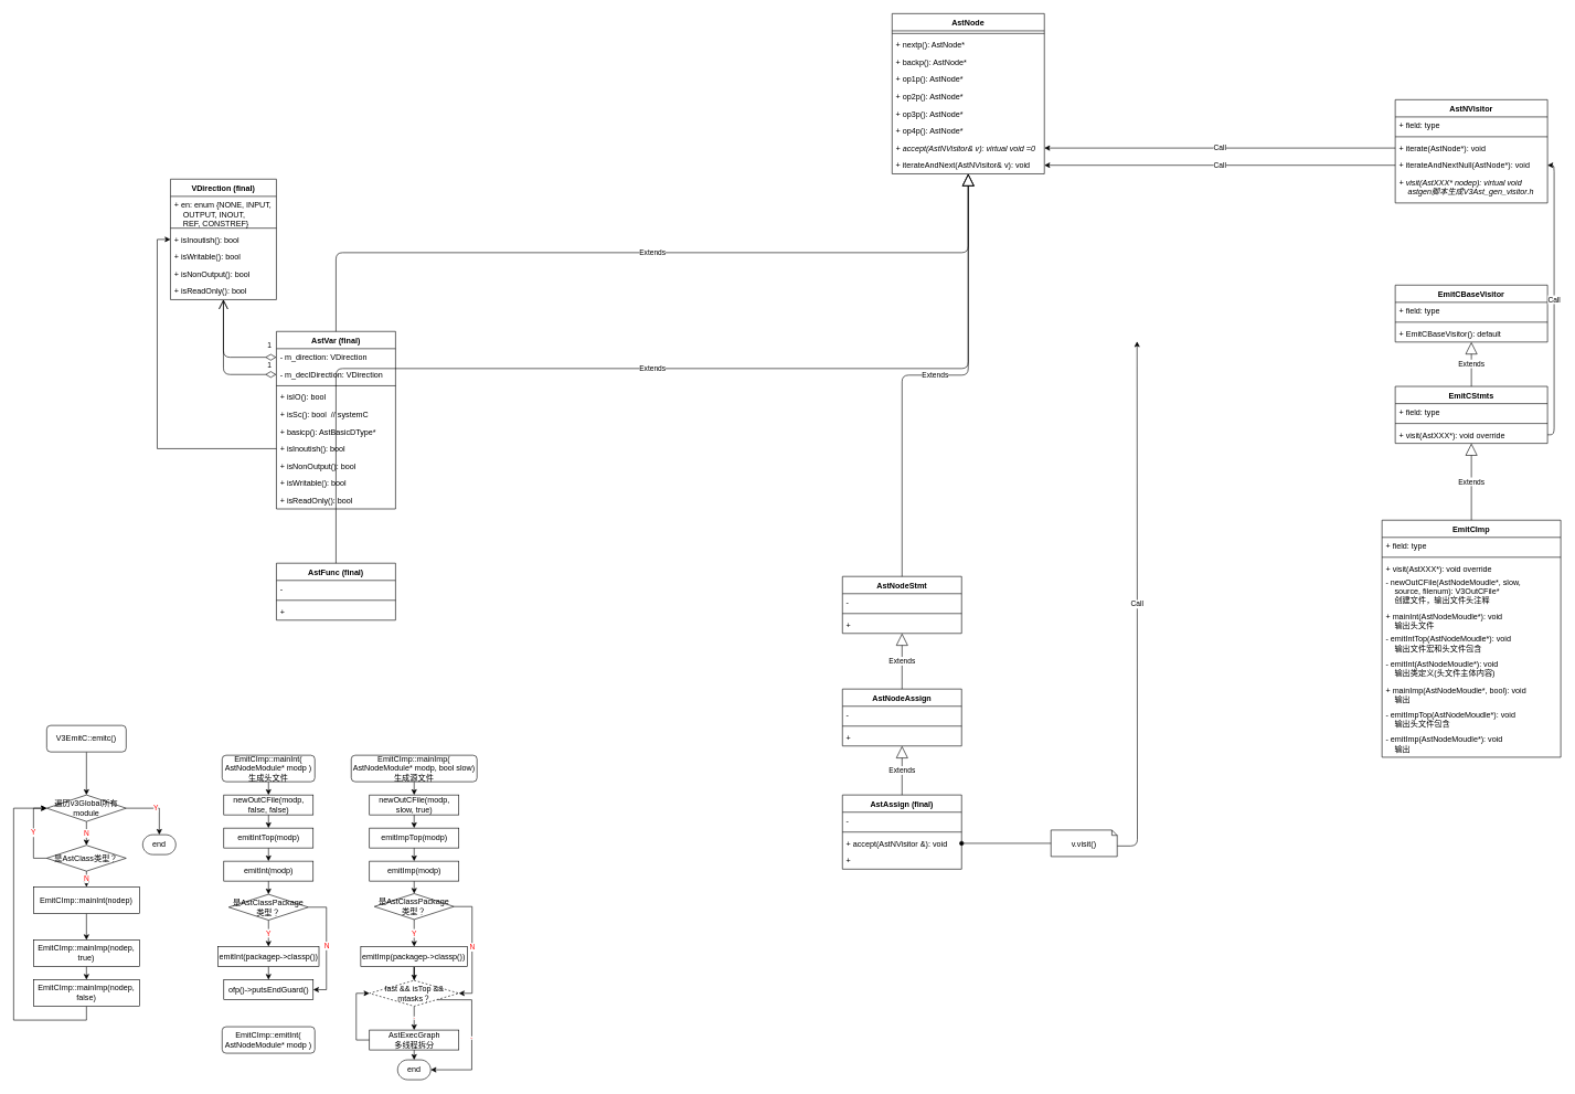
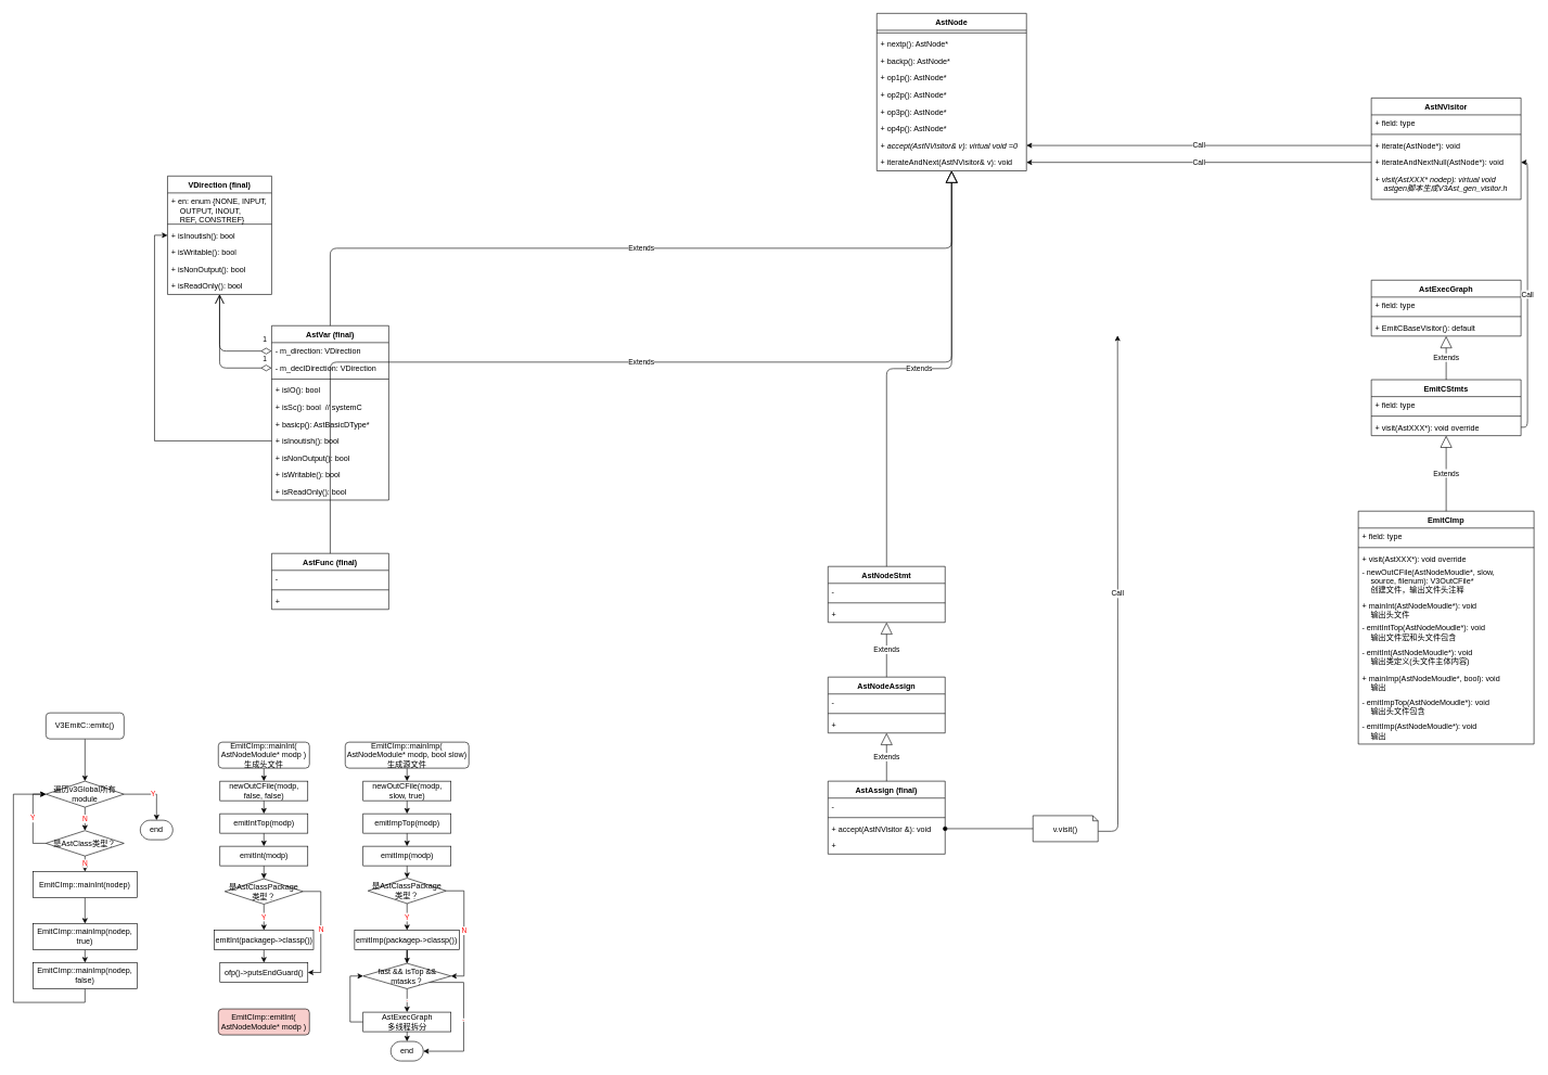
- <mxCell id="21" value="EmitCBaseVisitor" style="swimlane;fontStyle=1;align=center;verticalAlign=top;childLayout=stackLayout;horizontal=1;startSize=26;horizontalStack=0;resizeParent=1;resizeParentMax=0;resizeLast=0;collapsible=1;marginBottom=0;" parent="1" vertex="1"><mxGeometry x="2107" y="430" width="230" height="86" as="geometry" /></mxCell>
+ <mxCell id="21" value="AstExecGraph" style="swimlane;fontStyle=1;align=center;verticalAlign=top;childLayout=stackLayout;horizontal=1;startSize=26;horizontalStack=0;resizeParent=1;resizeParentMax=0;resizeLast=0;collapsible=1;marginBottom=0;" parent="1" vertex="1"><mxGeometry x="2107" y="430" width="230" height="86" as="geometry" /></mxCell>
- <mxCell id="136" value="fast &amp;amp;&amp;amp; isTop &amp;amp;&amp;amp; mtasks？" style="rhombus;whiteSpace=wrap;html=1;rounded=0;shadow=0;glass=0;strokeWidth=1;dashed=1;" parent="1" vertex="1"><mxGeometry x="557.56" y="1480" width="135" height="39" as="geometry" /></mxCell>
+ <mxCell id="136" value="fast &amp;amp;&amp;amp; isTop &amp;amp;&amp;amp; mtasks？" style="rhombus;whiteSpace=wrap;html=1;rounded=0;shadow=0;glass=0;strokeWidth=1;" parent="1" vertex="1"><mxGeometry x="557.56" y="1480" width="135" height="39" as="geometry" /></mxCell>
- <mxCell id="119" value="EmitCImp::emitInt( AstNodeModule* modp )" style="rounded=1;whiteSpace=wrap;html=1;fontSize=12;glass=0;strokeWidth=1;shadow=0;" parent="1" vertex="1"><mxGeometry x="335.06" y="1550" width="140" height="40" as="geometry" /></mxCell>
+ <mxCell id="119" value="EmitCImp::emitInt( AstNodeModule* modp )" style="rounded=1;whiteSpace=wrap;html=1;fontSize=12;glass=0;strokeWidth=1;shadow=0;fillColor=#f8cecc;" parent="1" vertex="1"><mxGeometry x="335.06" y="1550" width="140" height="40" as="geometry" /></mxCell>
